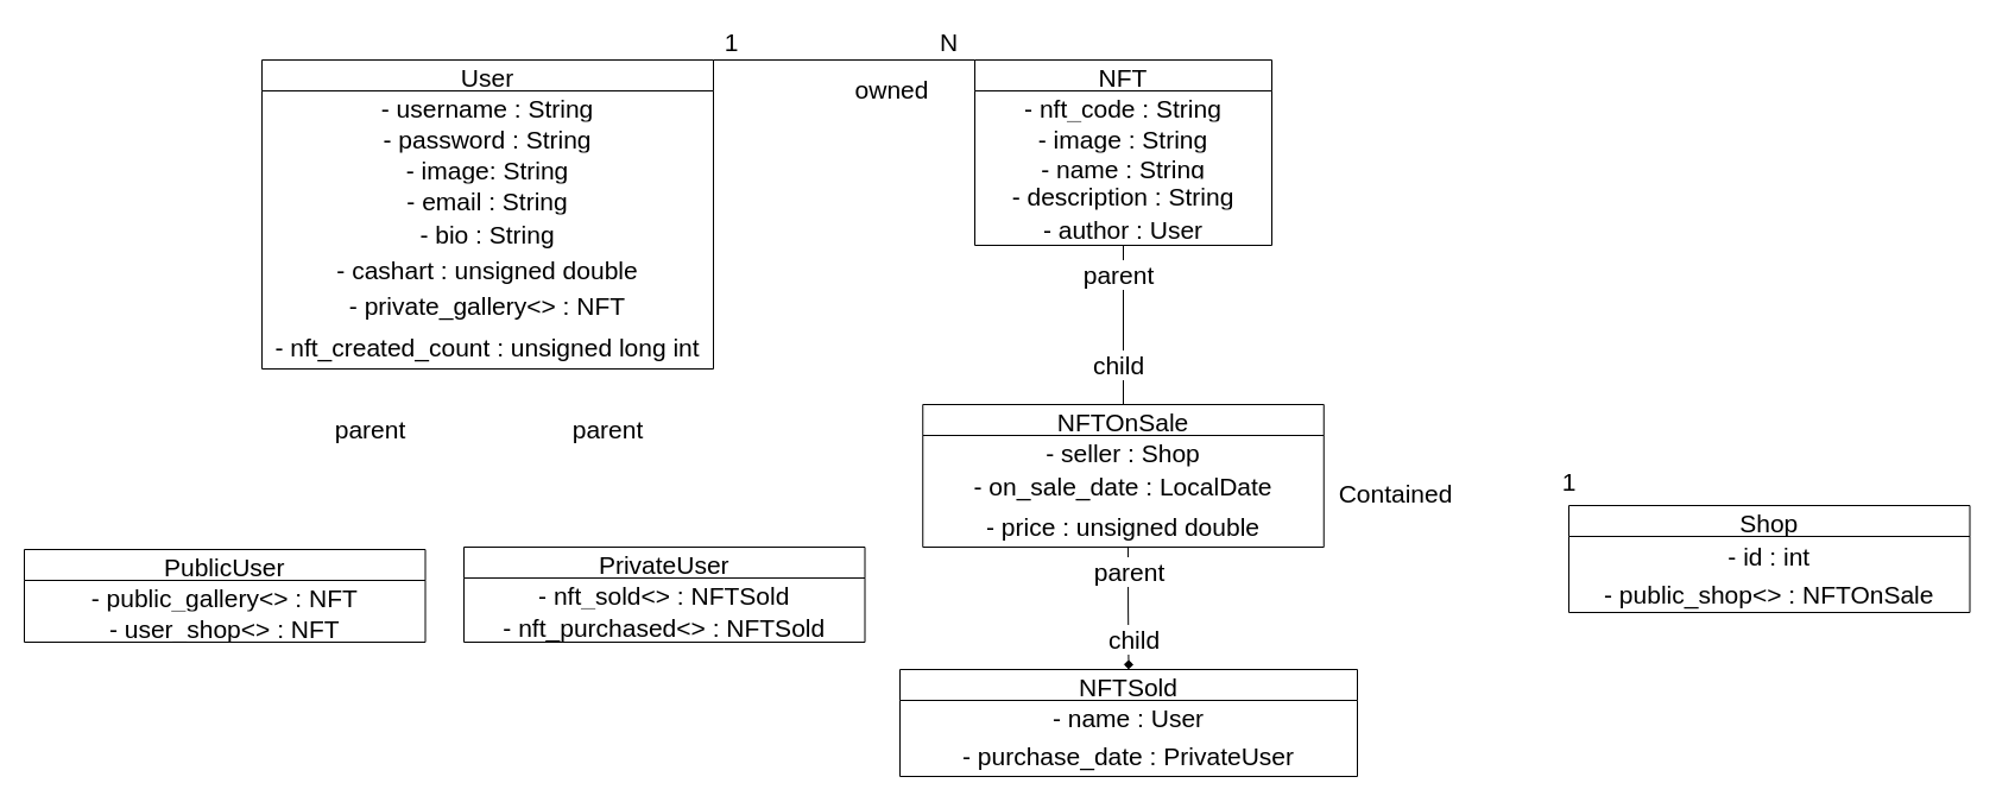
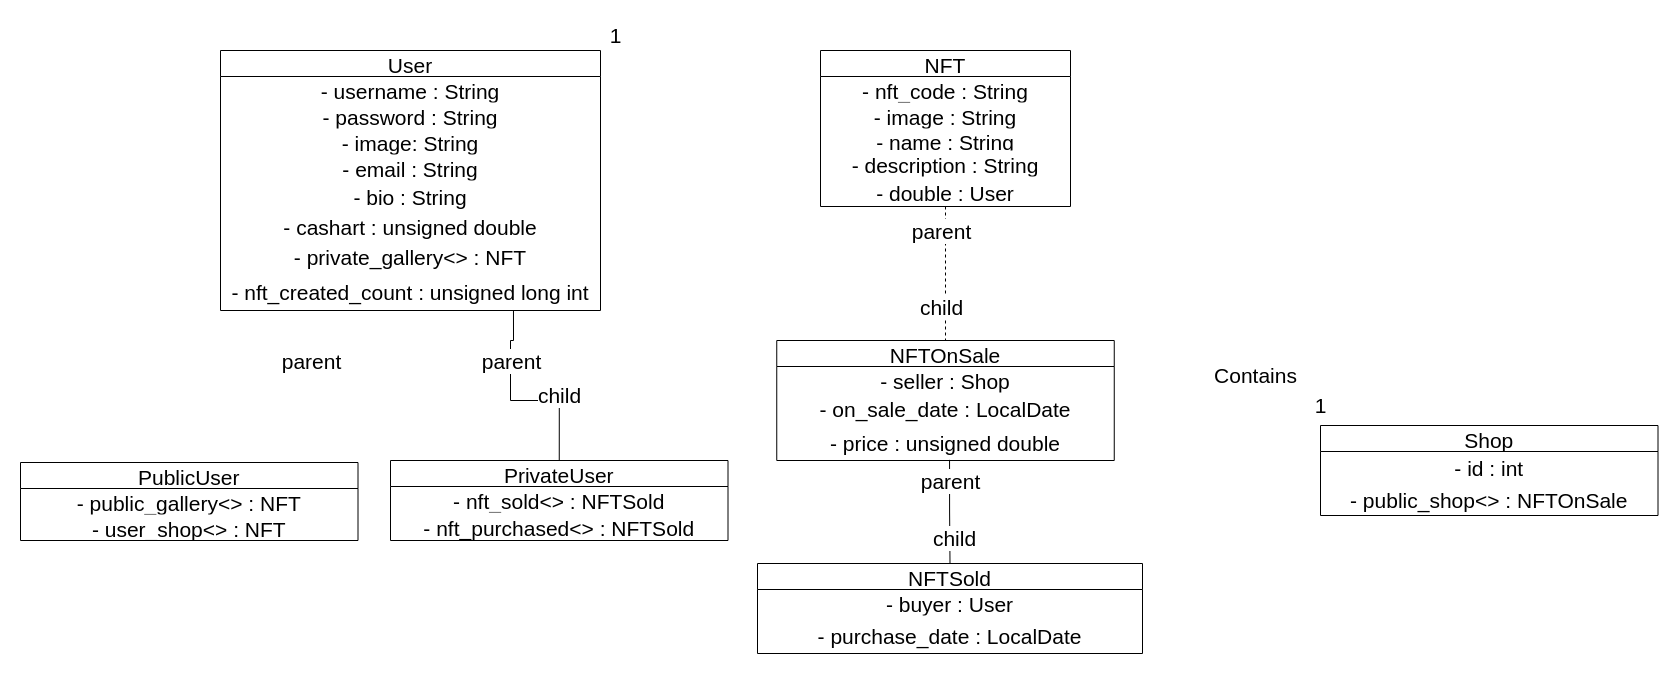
- <mxCell id="29" value="" style="endArrow=none;html=1;rounded=0;entryX=0;entryY=0;entryDx=0;entryDy=0;exitX=1;exitY=0;exitDx=0;exitDy=0;fontSize=21;labelPosition=center;verticalLabelPosition=middle;align=center;verticalAlign=middle;" parent="1" source="2" target="11" edge="1"><mxGeometry relative="1" as="geometry"><mxPoint x="60" y="10" as="sourcePoint" /><mxPoint x="500" y="150" as="targetPoint" /></mxGeometry></mxCell>
- <mxCell id="30" value="N" style="resizable=0;html=1;align=center;verticalAlign=middle;fontSize=21;labelPosition=center;verticalLabelPosition=middle;" parent="29" connectable="0" vertex="1"><mxGeometry x="1" relative="1" as="geometry"><mxPoint x="-23" y="-16" as="offset" /></mxGeometry></mxCell>
- <mxCell id="33" value="owned" style="text;html=1;align=center;verticalAlign=middle;resizable=0;points=[];autosize=1;strokeColor=none;fillColor=none;fontSize=21;" parent="1" vertex="1"><mxGeometry x="710" y="60" width="80" height="30" as="geometry" /></mxCell>
- <mxCell id="16" value="- author : User" style="text;strokeColor=none;fillColor=none;spacingLeft=4;spacingRight=4;overflow=hidden;rotatable=0;points=[[0,0.5],[1,0.5]];portConstraint=eastwest;fontSize=21;labelPosition=center;verticalLabelPosition=middle;align=center;verticalAlign=middle;" parent="11" vertex="1"><mxGeometry y="126" width="250" height="30" as="geometry" /></mxCell>
+ <mxCell id="16" value="- double : User" style="text;strokeColor=none;fillColor=none;spacingLeft=4;spacingRight=4;overflow=hidden;rotatable=0;points=[[0,0.5],[1,0.5]];portConstraint=eastwest;fontSize=21;labelPosition=center;verticalLabelPosition=middle;align=center;verticalAlign=middle;" parent="11" vertex="1"><mxGeometry y="126" width="250" height="30" as="geometry" /></mxCell>
- <mxCell id="21" value="" style="endArrow=none;html=1;edgeStyle=orthogonalEdgeStyle;rounded=0;entryX=0.5;entryY=0;entryDx=0;entryDy=0;exitX=0.5;exitY=1;exitDx=0;exitDy=0;fontSize=21;labelPosition=center;verticalLabelPosition=middle;align=center;verticalAlign=middle;" parent="1" source="11" target="17" edge="1"><mxGeometry relative="1" as="geometry"><mxPoint x="720" y="351.09" as="sourcePoint" /><mxPoint x="560" y="475" as="targetPoint" /><Array as="points" /></mxGeometry></mxCell>
+ <mxCell id="21" value="" style="endArrow=none;html=1;edgeStyle=orthogonalEdgeStyle;rounded=0;entryX=0.5;entryY=0;entryDx=0;entryDy=0;exitX=0.5;exitY=1;exitDx=0;exitDy=0;fontSize=21;labelPosition=center;verticalLabelPosition=middle;align=center;verticalAlign=middle;dashed=1;" parent="1" source="11" target="17" edge="1"><mxGeometry relative="1" as="geometry"><mxPoint x="720" y="351.09" as="sourcePoint" /><mxPoint x="560" y="475" as="targetPoint" /><Array as="points" /></mxGeometry></mxCell>
+ <mxCell id="48" value="Contains" style="text;html=1;align=center;verticalAlign=middle;resizable=0;points=[];autosize=1;strokeColor=none;fillColor=none;fontSize=21;labelPosition=center;verticalLabelPosition=middle;swimlaneLine=1;glass=0;rounded=0;shadow=0;sketch=0;spacing=2;" parent="1" vertex="1"><mxGeometry x="1205" y="360" width="100" height="30" as="geometry" /></mxCell>
+ <mxCell id="44" value="" style="endArrow=none;html=1;edgeStyle=orthogonalEdgeStyle;rounded=0;startArrow=none;fontSize=21;labelPosition=center;verticalLabelPosition=middle;align=center;verticalAlign=middle;exitX=0.5;exitY=0;exitDx=0;exitDy=0;entryX=0.771;entryY=1;entryDx=0;entryDy=0;entryPerimeter=0;" parent="1" source="34" target="10" edge="1"><mxGeometry relative="1" as="geometry"><mxPoint x="140" y="449.8" as="sourcePoint" /><mxPoint x="353" y="340" as="targetPoint" /><Array as="points"><mxPoint x="559" y="400" /><mxPoint x="510" y="400" /><mxPoint x="510" y="340" /></Array></mxGeometry></mxCell>
+ <mxCell id="45" value="child" style="edgeLabel;resizable=0;html=1;align=center;verticalAlign=middle;fontSize=21;labelPosition=center;verticalLabelPosition=middle;" parent="44" connectable="0" vertex="1"><mxGeometry x="1" relative="1" as="geometry"><mxPoint x="46" y="85" as="offset" /></mxGeometry></mxCell>
- <mxCell id="49" value="Contained" style="text;html=1;align=center;verticalAlign=middle;resizable=0;points=[];autosize=1;strokeColor=none;fillColor=none;fontSize=21;labelPosition=center;verticalLabelPosition=middle;swimlaneLine=1;glass=0;rounded=0;shadow=0;sketch=0;spacing=2;" parent="1" vertex="1"><mxGeometry x="1113.75" y="400" width="120" height="30" as="geometry" /></mxCell>
- <mxCell id="27" value="" style="endArrow=diamond;html=1;edgeStyle=orthogonalEdgeStyle;rounded=0;startArrow=none;fontSize=21;labelPosition=center;verticalLabelPosition=middle;align=center;verticalAlign=middle;exitX=0.512;exitY=0.984;exitDx=0;exitDy=0;exitPerimeter=0;entryX=0.5;entryY=0;entryDx=0;entryDy=0;" parent="1" source="20" target="24" edge="1"><mxGeometry relative="1" as="geometry"><mxPoint x="1022" y="250" as="sourcePoint" /><mxPoint x="1240" y="550" as="targetPoint" /><Array as="points" /></mxGeometry></mxCell>
+ <mxCell id="27" value="" style="endArrow=none;html=1;edgeStyle=orthogonalEdgeStyle;rounded=0;startArrow=none;fontSize=21;labelPosition=center;verticalLabelPosition=middle;align=center;verticalAlign=middle;exitX=0.512;exitY=0.984;exitDx=0;exitDy=0;exitPerimeter=0;entryX=0.5;entryY=0;entryDx=0;entryDy=0;" parent="1" source="20" target="24" edge="1"><mxGeometry relative="1" as="geometry"><mxPoint x="1022" y="250" as="sourcePoint" /><mxPoint x="1240" y="550" as="targetPoint" /><Array as="points" /></mxGeometry></mxCell>
- <mxCell id="25" value="- name : User" style="text;strokeColor=none;fillColor=none;align=center;verticalAlign=middle;spacingLeft=4;spacingRight=4;overflow=hidden;rotatable=0;points=[[0,0.5],[1,0.5]];portConstraint=eastwest;fontSize=21;labelPosition=center;verticalLabelPosition=middle;" parent="24" vertex="1"><mxGeometry y="26" width="385" height="26" as="geometry" /></mxCell>
+ <mxCell id="25" value="- buyer : User" style="text;strokeColor=none;fillColor=none;align=center;verticalAlign=middle;spacingLeft=4;spacingRight=4;overflow=hidden;rotatable=0;points=[[0,0.5],[1,0.5]];portConstraint=eastwest;fontSize=21;labelPosition=center;verticalLabelPosition=middle;" parent="24" vertex="1"><mxGeometry y="26" width="385" height="26" as="geometry" /></mxCell>
- <mxCell id="26" value="- purchase_date : PrivateUser" style="text;strokeColor=none;fillColor=none;spacingLeft=4;spacingRight=4;overflow=hidden;rotatable=0;points=[[0,0.5],[1,0.5]];portConstraint=eastwest;fontSize=21;labelPosition=center;verticalLabelPosition=middle;align=center;verticalAlign=middle;" parent="24" vertex="1"><mxGeometry y="52" width="385" height="38" as="geometry" /></mxCell>
+ <mxCell id="26" value="- purchase_date : LocalDate" style="text;strokeColor=none;fillColor=none;spacingLeft=4;spacingRight=4;overflow=hidden;rotatable=0;points=[[0,0.5],[1,0.5]];portConstraint=eastwest;fontSize=21;labelPosition=center;verticalLabelPosition=middle;align=center;verticalAlign=middle;" parent="24" vertex="1"><mxGeometry y="52" width="385" height="38" as="geometry" /></mxCell>
